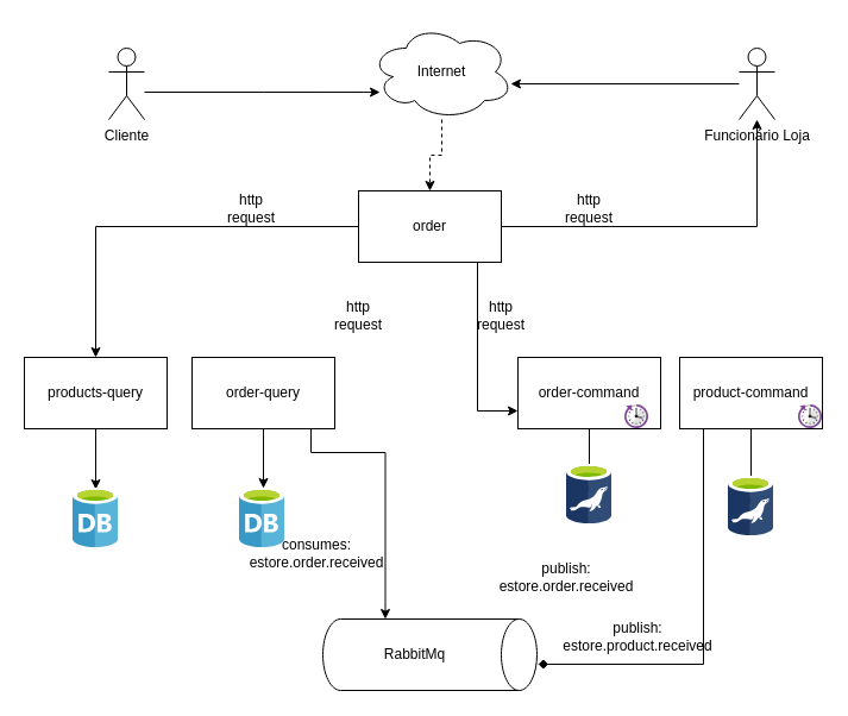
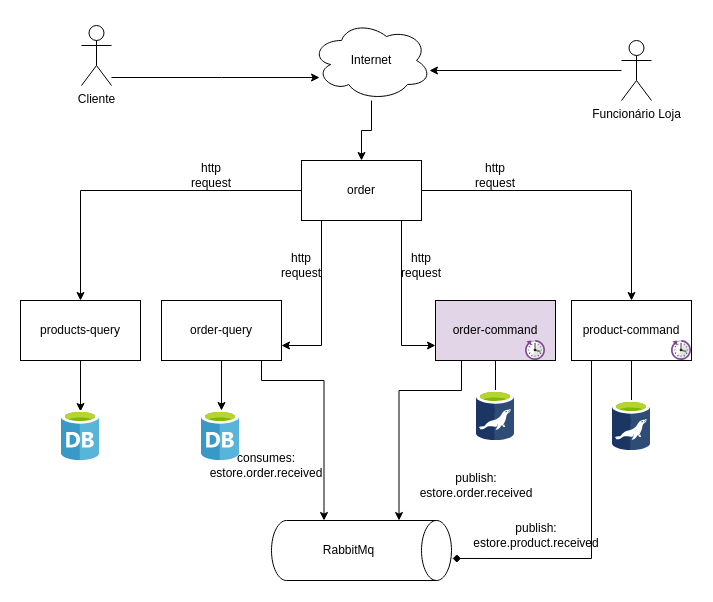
- <mxCell id="22" value="Cliente" style="shape=umlActor;verticalLabelPosition=bottom;verticalAlign=top;html=1;outlineConnect=0;" parent="1" vertex="1"><mxGeometry x="91" y="40" width="30" height="60" as="geometry" /></mxCell>
+ <mxCell id="22" value="Cliente" style="shape=umlActor;verticalLabelPosition=bottom;verticalAlign=top;html=1;outlineConnect=0;" parent="1" vertex="1"><mxGeometry x="81" y="25" width="30" height="60" as="geometry" /></mxCell>
- <mxCell id="19" style="edgeStyle=orthogonalEdgeStyle;rounded=0;orthogonalLoop=1;jettySize=auto;html=1;dashed=1;" parent="1" source="20" target="14" edge="1"><mxGeometry relative="1" as="geometry" /></mxCell>
+ <mxCell id="19" style="edgeStyle=orthogonalEdgeStyle;rounded=0;orthogonalLoop=1;jettySize=auto;html=1;" parent="1" source="20" target="14" edge="1"><mxGeometry relative="1" as="geometry" /></mxCell>
- <mxCell id="11" style="edgeStyle=orthogonalEdgeStyle;rounded=0;orthogonalLoop=1;jettySize=auto;html=1;" parent="1" source="14" target="24" edge="1"><mxGeometry relative="1" as="geometry" /></mxCell>
+ <mxCell id="11" style="edgeStyle=orthogonalEdgeStyle;rounded=0;orthogonalLoop=1;jettySize=auto;html=1;entryX=0.5;entryY=0;entryDx=0;entryDy=0;" parent="1" source="14" target="4" edge="1"><mxGeometry relative="1" as="geometry" /></mxCell>
+ <mxCell id="12" style="edgeStyle=orthogonalEdgeStyle;rounded=0;orthogonalLoop=1;jettySize=auto;html=1;entryX=1;entryY=0.75;entryDx=0;entryDy=0;" parent="1" source="14" target="27" edge="1"><mxGeometry relative="1" as="geometry"><Array as="points"><mxPoint x="321" y="345" /></Array></mxGeometry></mxCell>
- <mxCell id="30" value="order-command" style="rounded=0;whiteSpace=wrap;html=1;" parent="1" vertex="1"><mxGeometry x="435" y="300" width="120" height="60" as="geometry" /></mxCell>
+ <mxCell id="30" value="order-command" style="rounded=0;whiteSpace=wrap;html=1;fillColor=#e1d5e7;" parent="1" vertex="1"><mxGeometry x="435" y="300" width="120" height="60" as="geometry" /></mxCell>
+ <mxCell id="29" style="edgeStyle=orthogonalEdgeStyle;rounded=0;orthogonalLoop=1;jettySize=auto;html=1;entryX=0;entryY=0;entryDx=0;entryDy=52.5;entryPerimeter=0;" parent="1" source="30" target="9" edge="1"><mxGeometry relative="1" as="geometry"><Array as="points"><mxPoint x="461" y="390" /><mxPoint x="399" y="390" /></Array></mxGeometry></mxCell>
